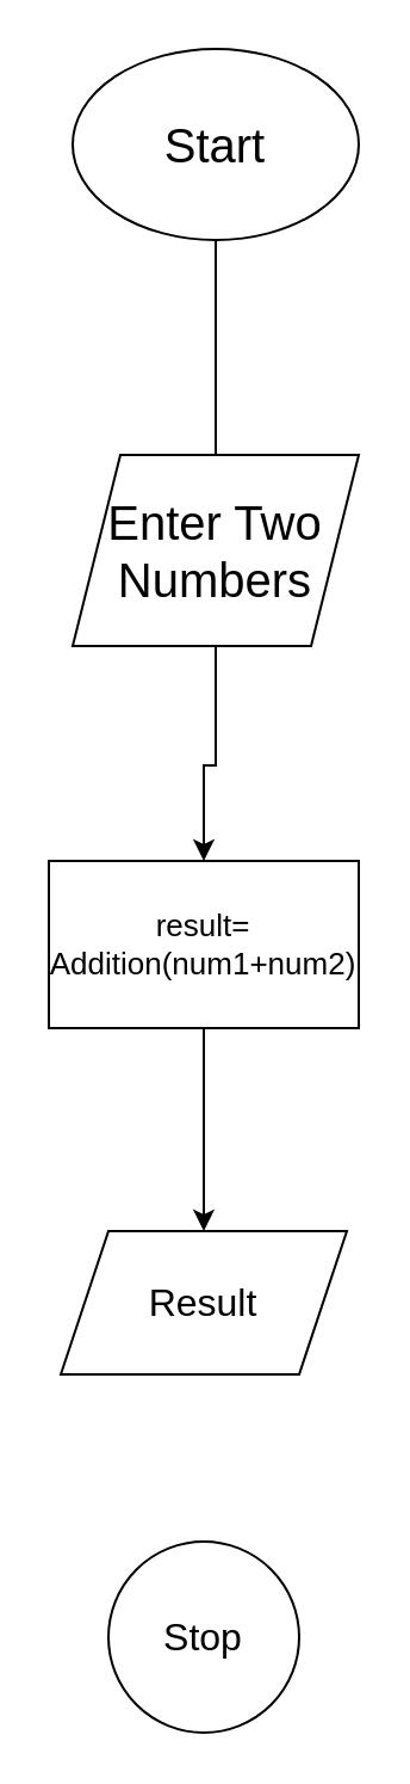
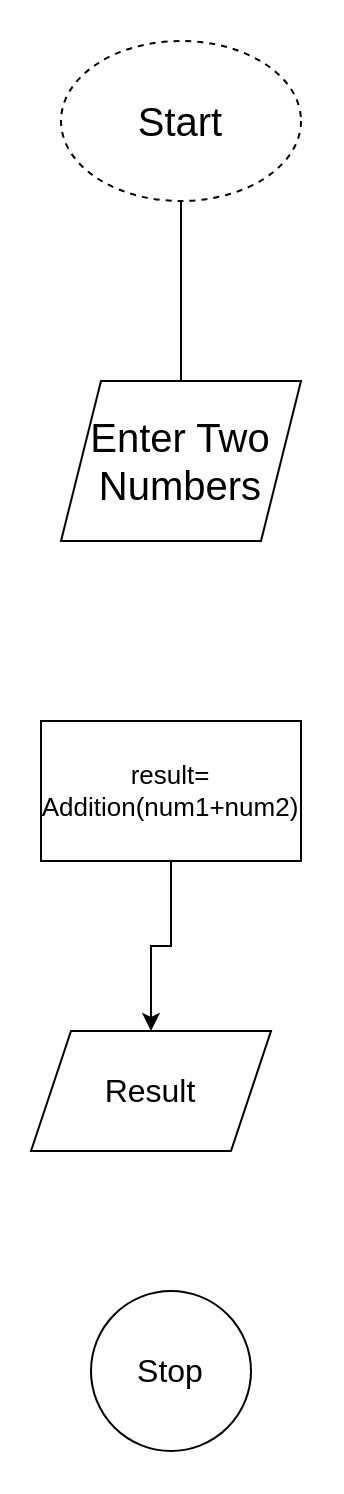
- <mxCell id="3" value="&lt;font style=&quot;font-size: 20px;&quot;&gt;Start&lt;/font&gt;" style="ellipse;whiteSpace=wrap;html=1;" vertex="1" parent="1"><mxGeometry x="30" width="120" height="80" as="geometry" y="20" /></mxCell>
+ <mxCell id="3" value="&lt;font style=&quot;font-size: 20px;&quot;&gt;Start&lt;/font&gt;" style="ellipse;whiteSpace=wrap;html=1;dashed=1;" vertex="1" parent="1"><mxGeometry x="30" width="120" height="80" as="geometry" y="20" /></mxCell>
- <mxCell id="4" value="" style="edgeStyle=orthogonalEdgeStyle;rounded=0;orthogonalLoop=1;jettySize=auto;html=1;" edge="1" parent="1" source="5" target="7"><mxGeometry relative="1" as="geometry"><Array as="points"><mxPoint x="90" y="320" /><mxPoint x="85" y="320" /></Array></mxGeometry></mxCell>
- <mxCell id="8" value="&lt;font style=&quot;font-size: 16px;&quot;&gt;Result&lt;/font&gt;" style="shape=parallelogram;perimeter=parallelogramPerimeter;whiteSpace=wrap;html=1;fixedSize=1;" vertex="1" parent="1"><mxGeometry x="25" y="515" width="120" height="60" as="geometry" /></mxCell>
+ <mxCell id="8" value="&lt;font style=&quot;font-size: 16px;&quot;&gt;Result&lt;/font&gt;" style="shape=parallelogram;perimeter=parallelogramPerimeter;whiteSpace=wrap;html=1;fixedSize=1;" vertex="1" parent="1"><mxGeometry x="15" y="515" width="120" height="60" as="geometry" /></mxCell>
